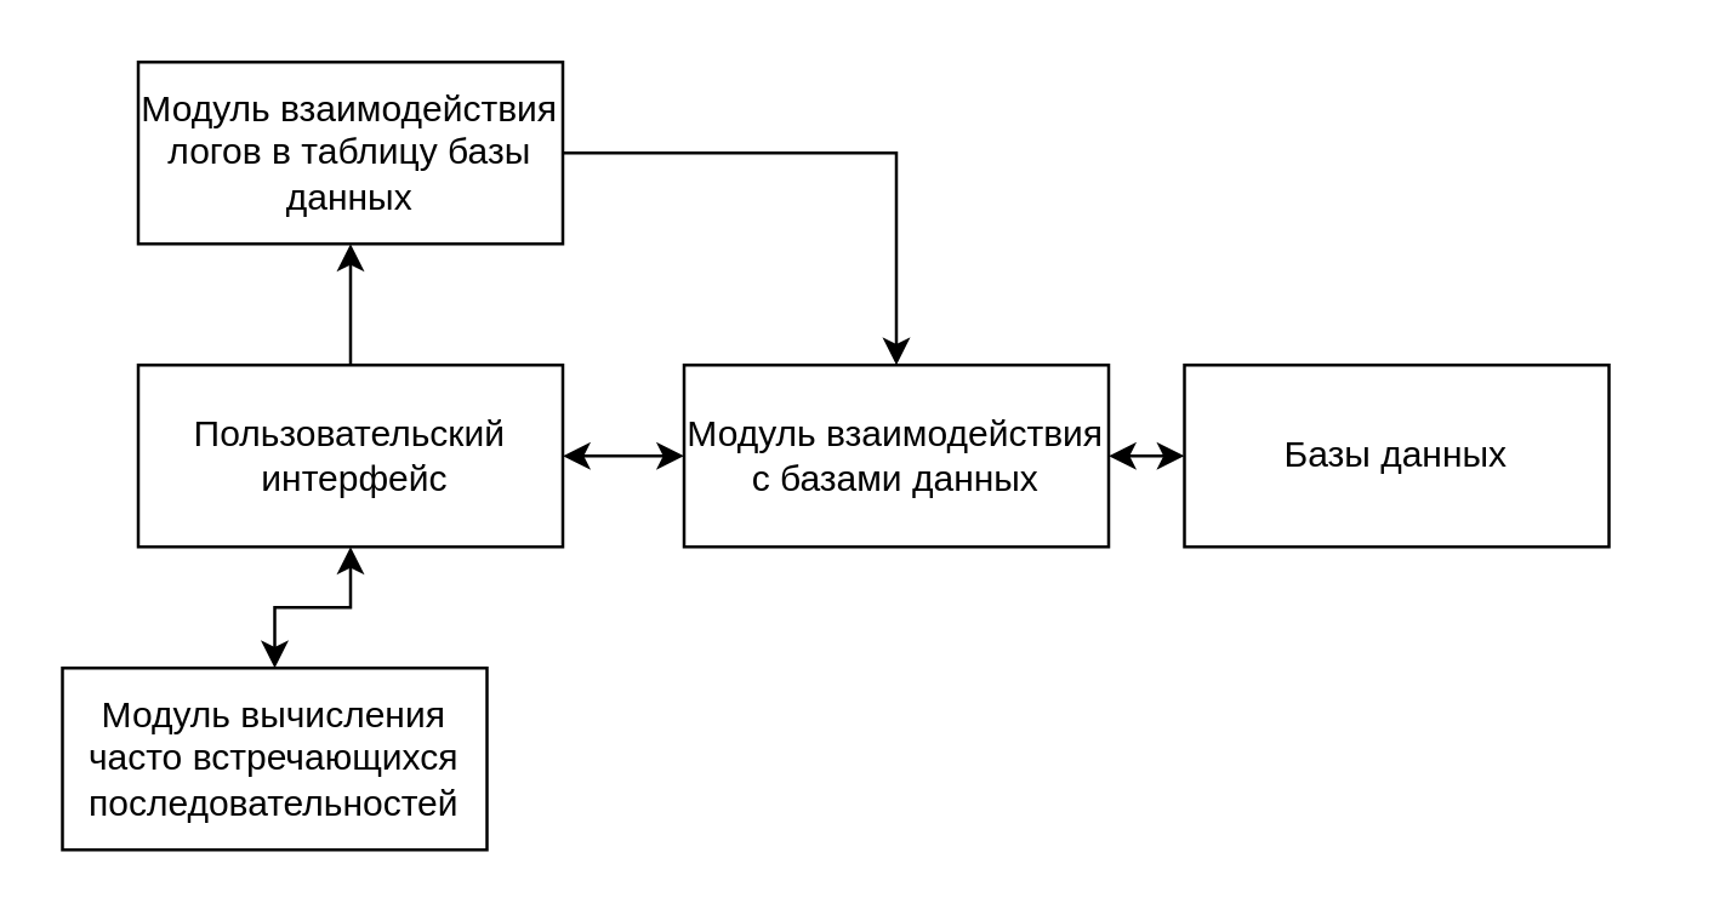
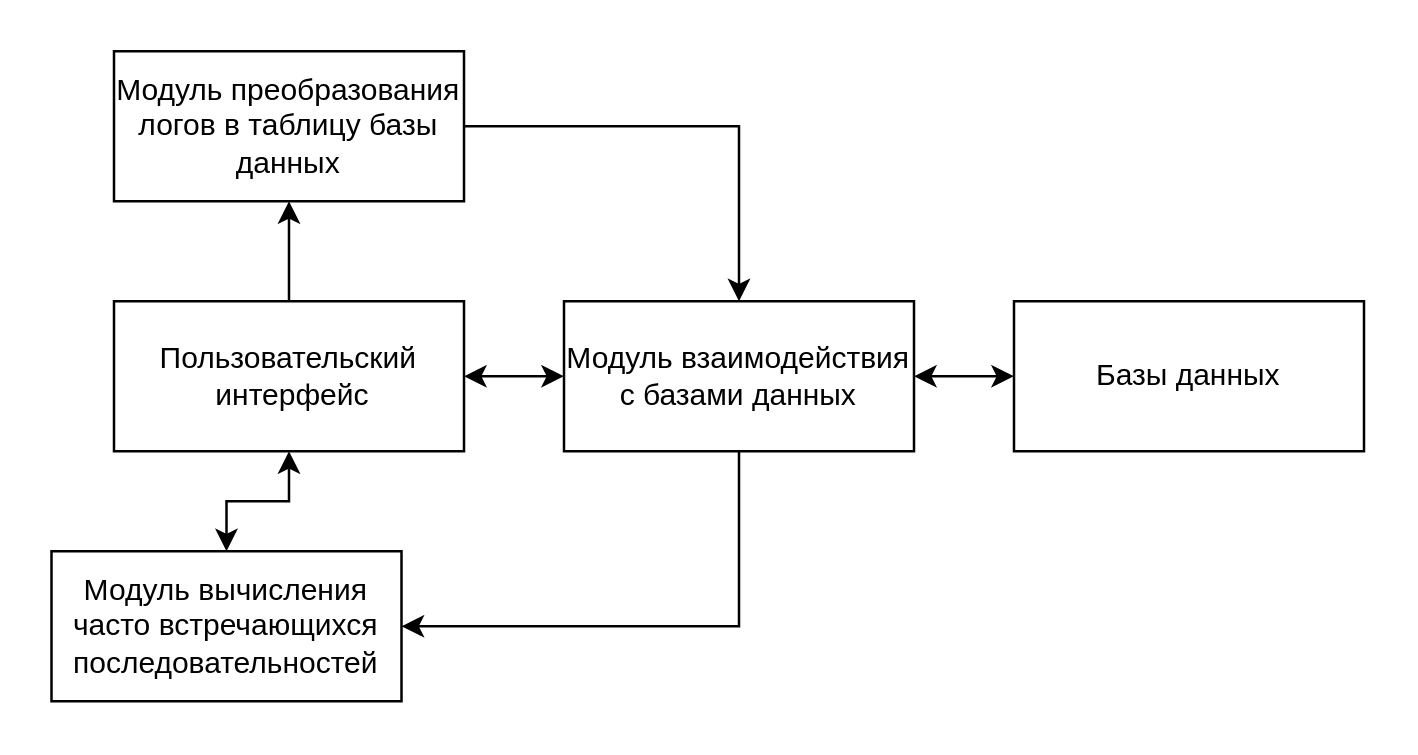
- <mxCell id="3" value="Модуль взаимодействия логов в таблицу базы данных" style="rounded=0;whiteSpace=wrap;html=1;" vertex="1" parent="1"><mxGeometry x="45" y="20" width="140" height="60" as="geometry" /></mxCell>
+ <mxCell id="3" value="Модуль преобразования логов в таблицу базы данных" style="rounded=0;whiteSpace=wrap;html=1;" vertex="1" parent="1"><mxGeometry x="45" y="20" width="140" height="60" as="geometry" /></mxCell>
- <mxCell id="12" value="Базы данных" style="rounded=0;whiteSpace=wrap;html=1;" vertex="1" parent="1"><mxGeometry x="390" y="120" width="140" height="60" as="geometry" /></mxCell>
+ <mxCell id="12" value="Базы данных" style="rounded=0;whiteSpace=wrap;html=1;" vertex="1" parent="1"><mxGeometry x="405" y="120" width="140" height="60" as="geometry" /></mxCell>
+ <mxCell id="9" style="edgeStyle=orthogonalEdgeStyle;rounded=0;orthogonalLoop=1;jettySize=auto;html=1;exitX=0.5;exitY=1;exitDx=0;exitDy=0;entryX=1;entryY=0.5;entryDx=0;entryDy=0;" edge="1" parent="1" source="11" target="7"><mxGeometry relative="1" as="geometry" /></mxCell>
